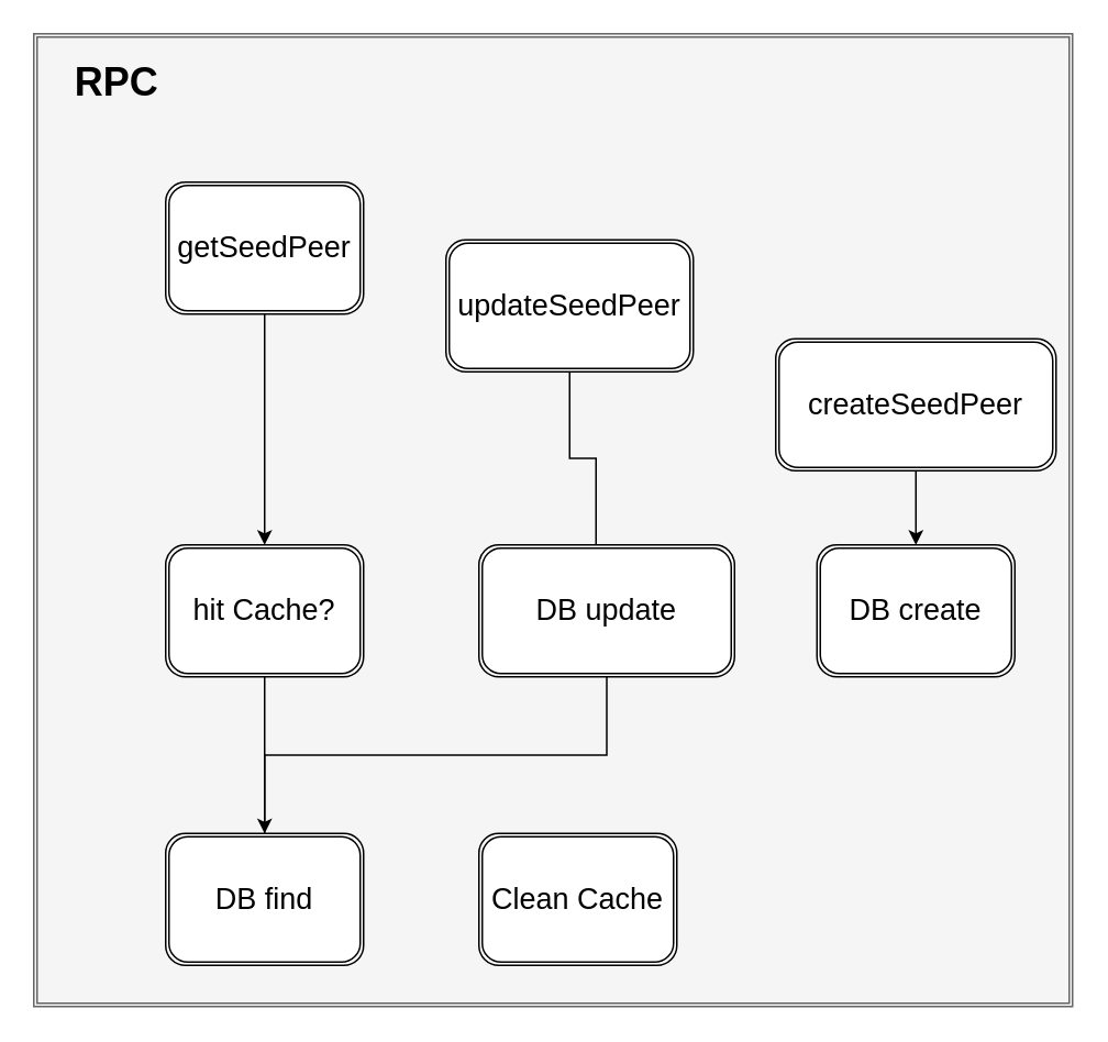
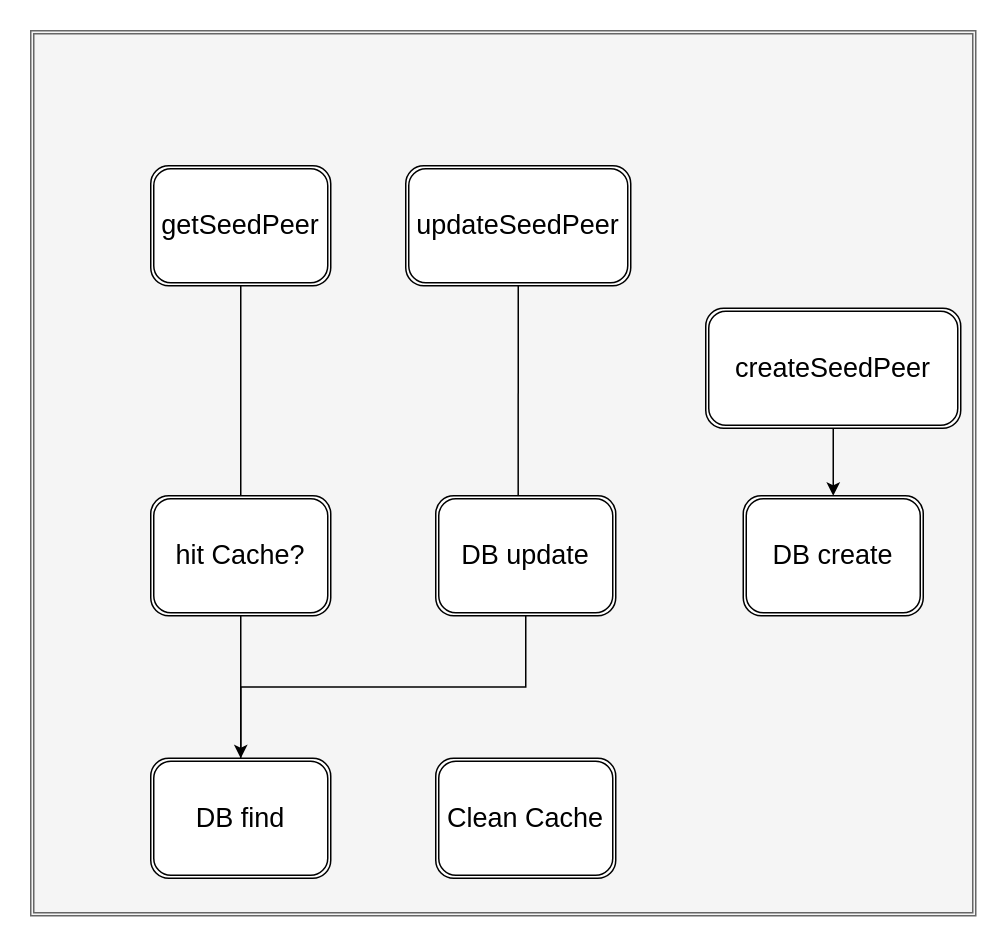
- <mxCell id="3" value="RPC" style="text;strokeColor=none;fillColor=none;html=1;fontSize=24;fontStyle=1;verticalAlign=middle;align=center;" vertex="1" parent="1"><mxGeometry x="20" y="30" width="100" height="40" as="geometry" /></mxCell>
- <mxCell id="7" value="updateSeedPeer" style="shape=ext;double=1;rounded=1;whiteSpace=wrap;html=1;fontSize=18;" vertex="1" parent="1"><mxGeometry x="270" y="145" width="150" height="80" as="geometry" /></mxCell>
+ <mxCell id="7" value="updateSeedPeer" style="shape=ext;double=1;rounded=1;whiteSpace=wrap;html=1;fontSize=18;" vertex="1" parent="1"><mxGeometry x="270" y="110" width="150" height="80" as="geometry" /></mxCell>
- <mxCell id="4" style="edgeStyle=orthogonalEdgeStyle;rounded=0;orthogonalLoop=1;jettySize=auto;html=1;exitX=0.5;exitY=1;exitDx=0;exitDy=0;fontSize=18;" edge="1" parent="1" source="5" target="12"><mxGeometry relative="1" as="geometry" /></mxCell>
+ <mxCell id="4" style="edgeStyle=orthogonalEdgeStyle;rounded=0;orthogonalLoop=1;jettySize=auto;html=1;exitX=0.5;exitY=1;exitDx=0;exitDy=0;fontSize=18;endArrow=none;" edge="1" parent="1" source="5" target="12"><mxGeometry relative="1" as="geometry" /></mxCell>
- <mxCell id="14" value="DB update" style="shape=ext;double=1;rounded=1;whiteSpace=wrap;html=1;fontSize=18;" vertex="1" parent="1"><mxGeometry x="290" y="330" width="155" height="80" as="geometry" /></mxCell>
+ <mxCell id="14" value="DB update" style="shape=ext;double=1;rounded=1;whiteSpace=wrap;html=1;fontSize=18;" vertex="1" parent="1"><mxGeometry x="290" y="330" width="120" height="80" as="geometry" /></mxCell>
